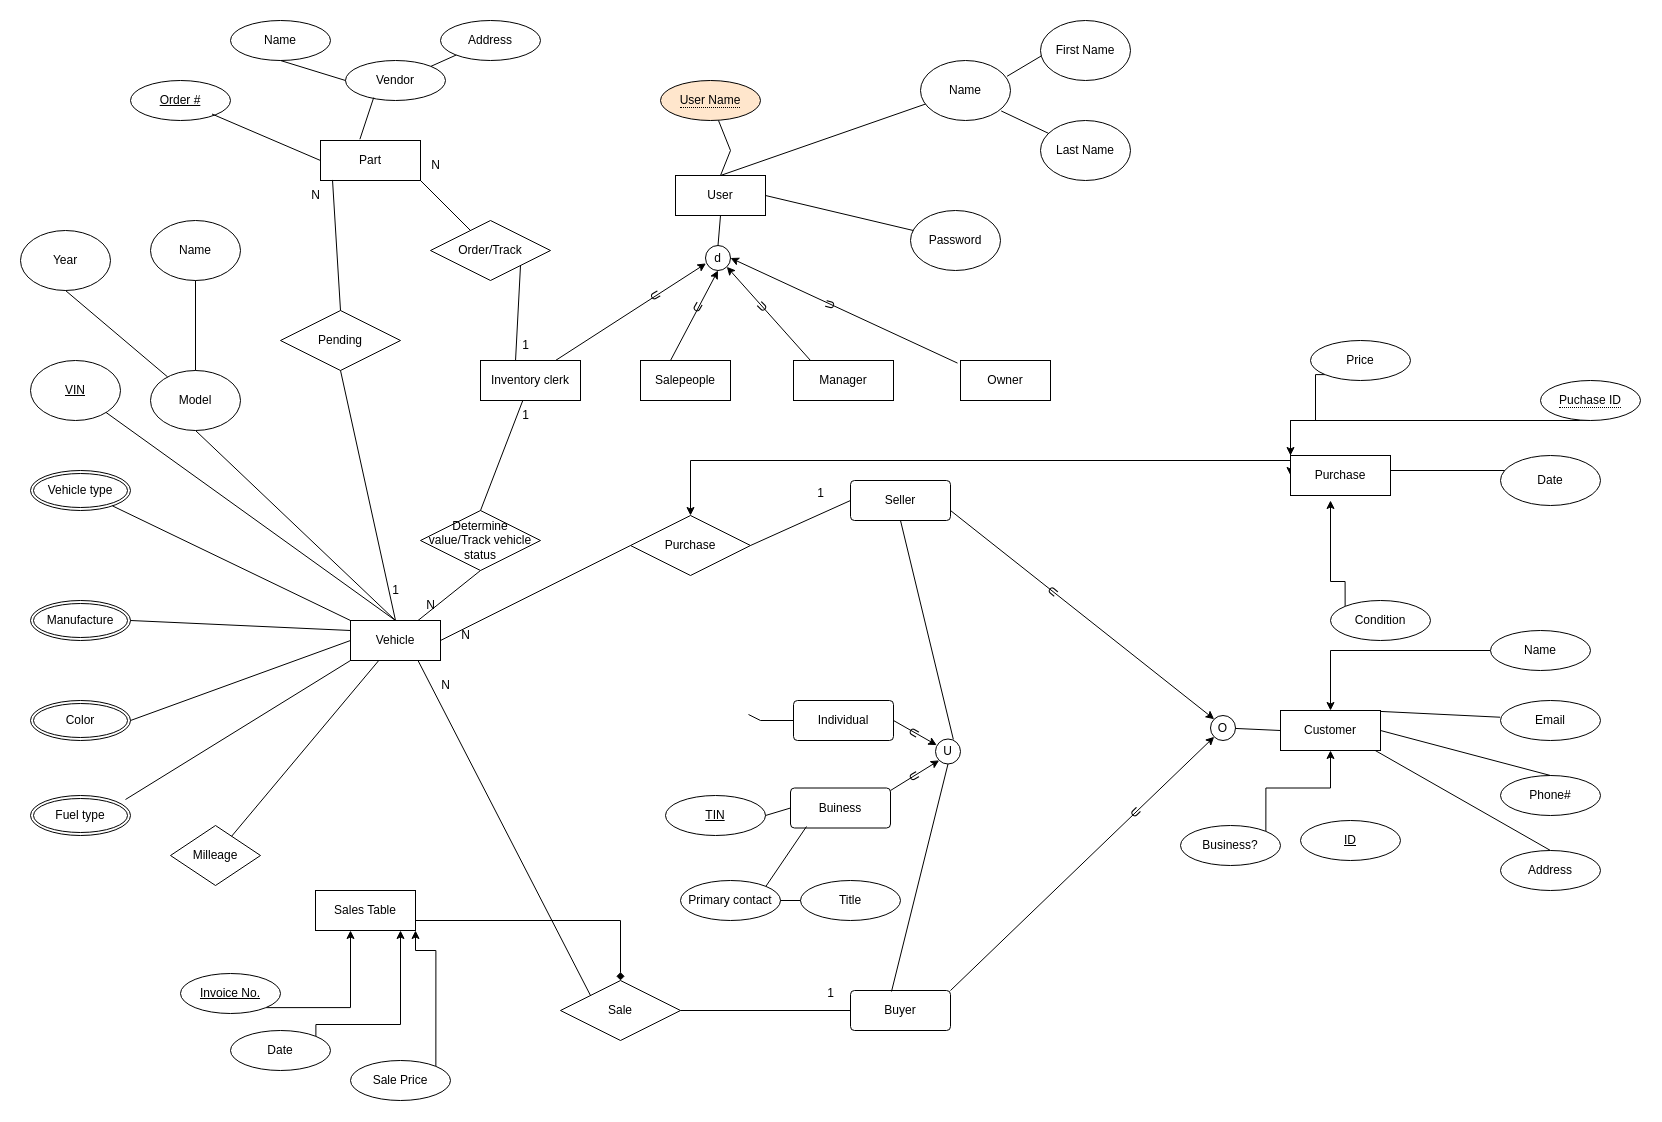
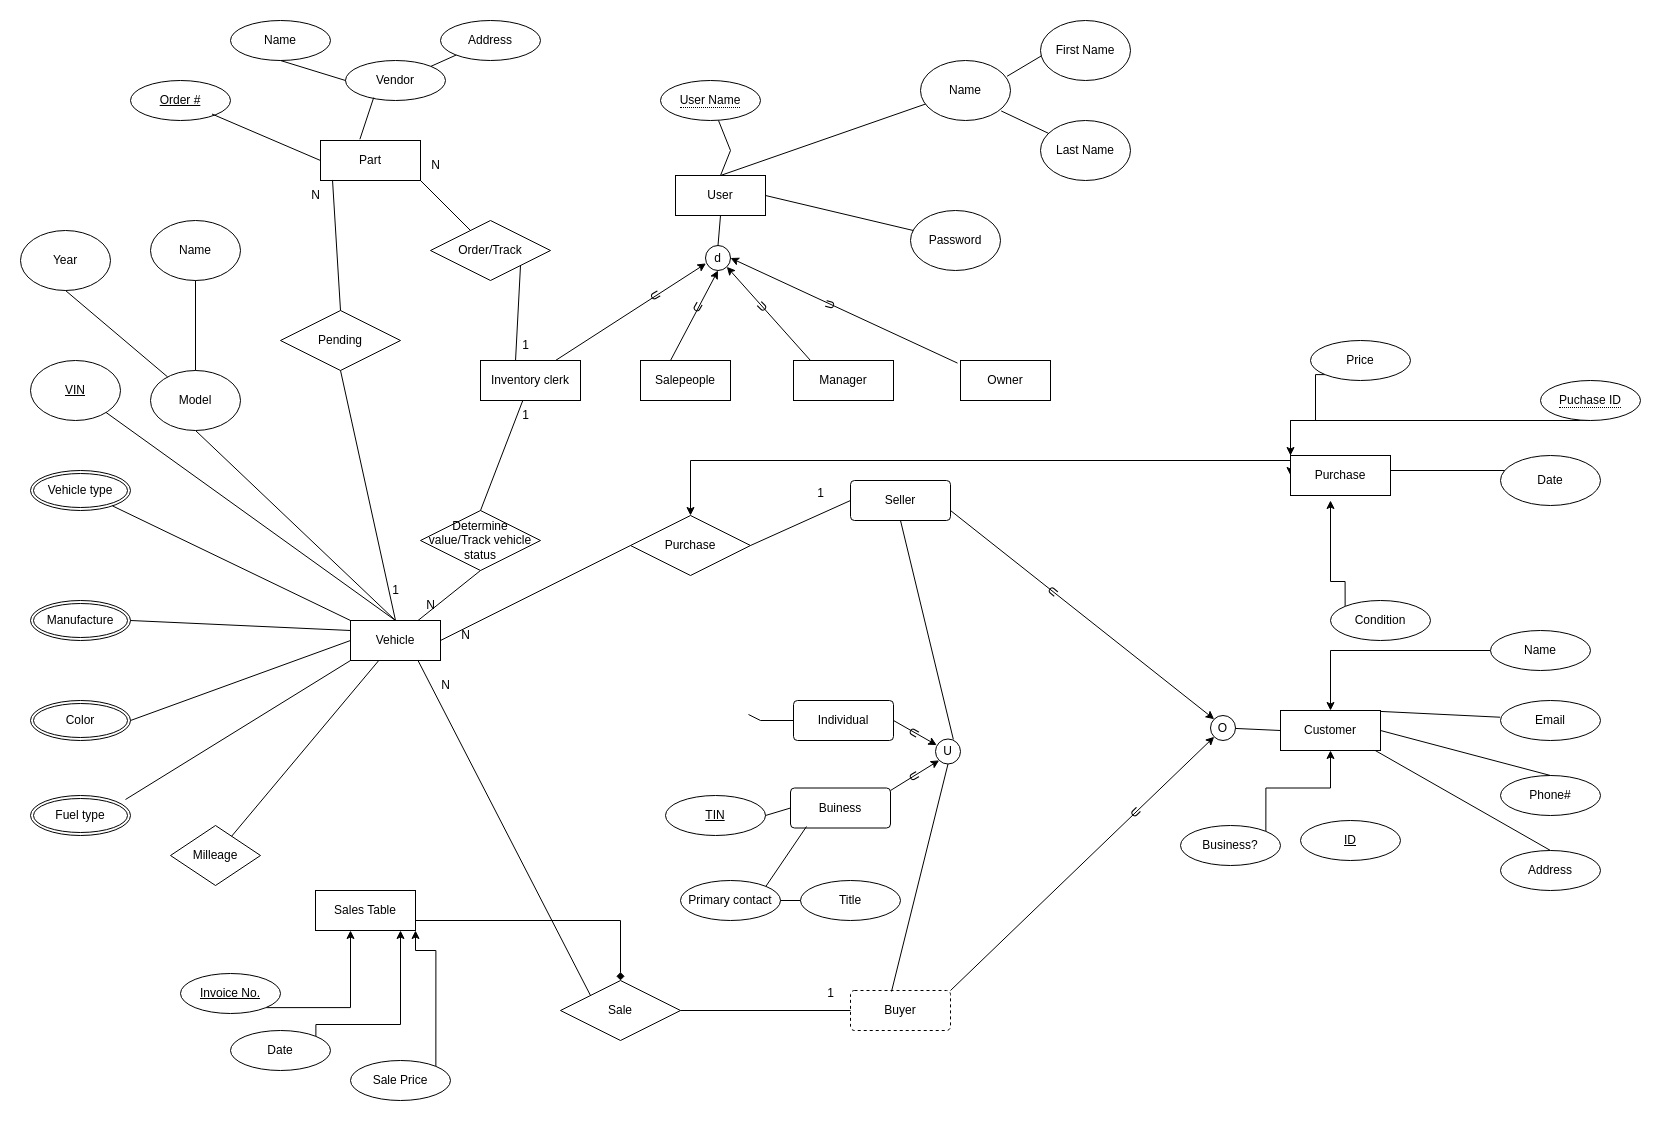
- <mxCell id="118" value="&lt;span style=&quot;border-bottom: 1px dotted&quot;&gt;User Name&lt;/span&gt;" style="ellipse;whiteSpace=wrap;html=1;align=center;fillColor=#ffe6cc;" vertex="1" parent="1"><mxGeometry x="660" y="80" width="100" height="40" as="geometry" /></mxCell>
+ <mxCell id="118" value="&lt;span style=&quot;border-bottom: 1px dotted&quot;&gt;User Name&lt;/span&gt;" style="ellipse;whiteSpace=wrap;html=1;align=center;" vertex="1" parent="1"><mxGeometry x="660" y="80" width="100" height="40" as="geometry" /></mxCell>
- <mxCell id="71" value="Buyer" style="rounded=1;arcSize=10;whiteSpace=wrap;html=1;align=center;" parent="1" vertex="1"><mxGeometry x="850" y="990" width="100" height="40" as="geometry" /></mxCell>
+ <mxCell id="71" value="Buyer" style="rounded=1;arcSize=10;whiteSpace=wrap;html=1;align=center;dashed=1;" parent="1" vertex="1"><mxGeometry x="850" y="990" width="100" height="40" as="geometry" /></mxCell>
